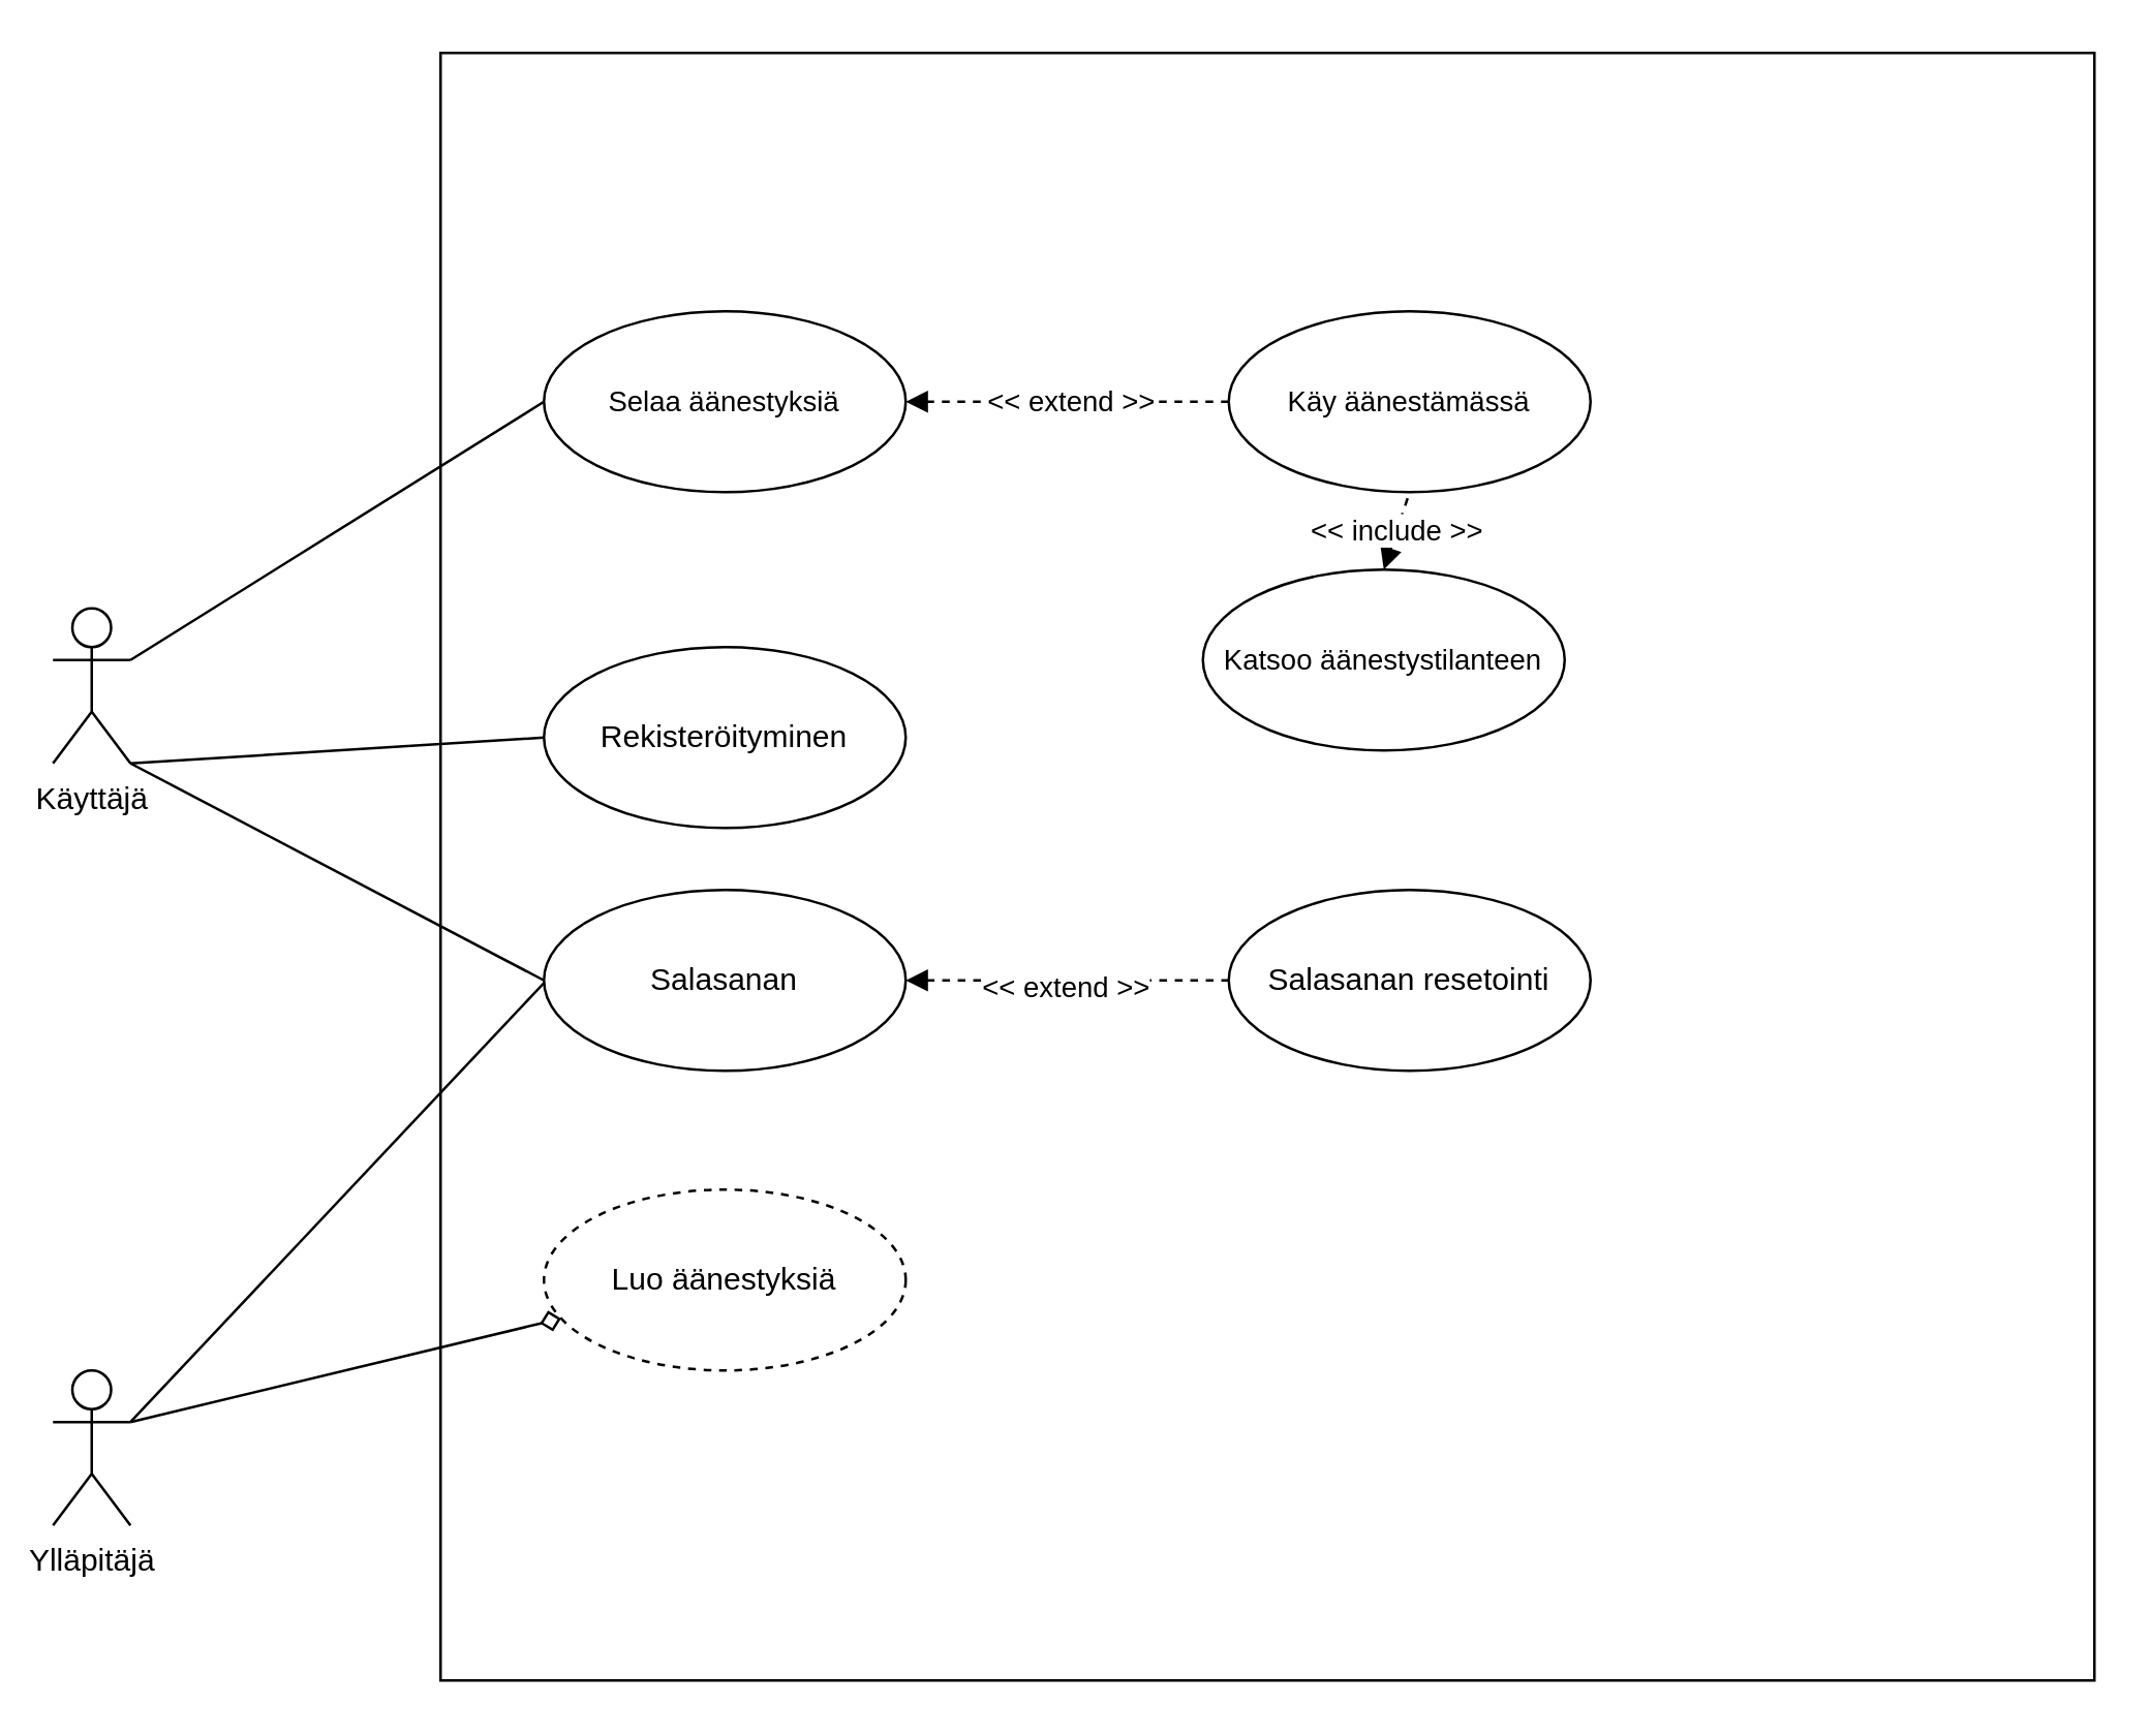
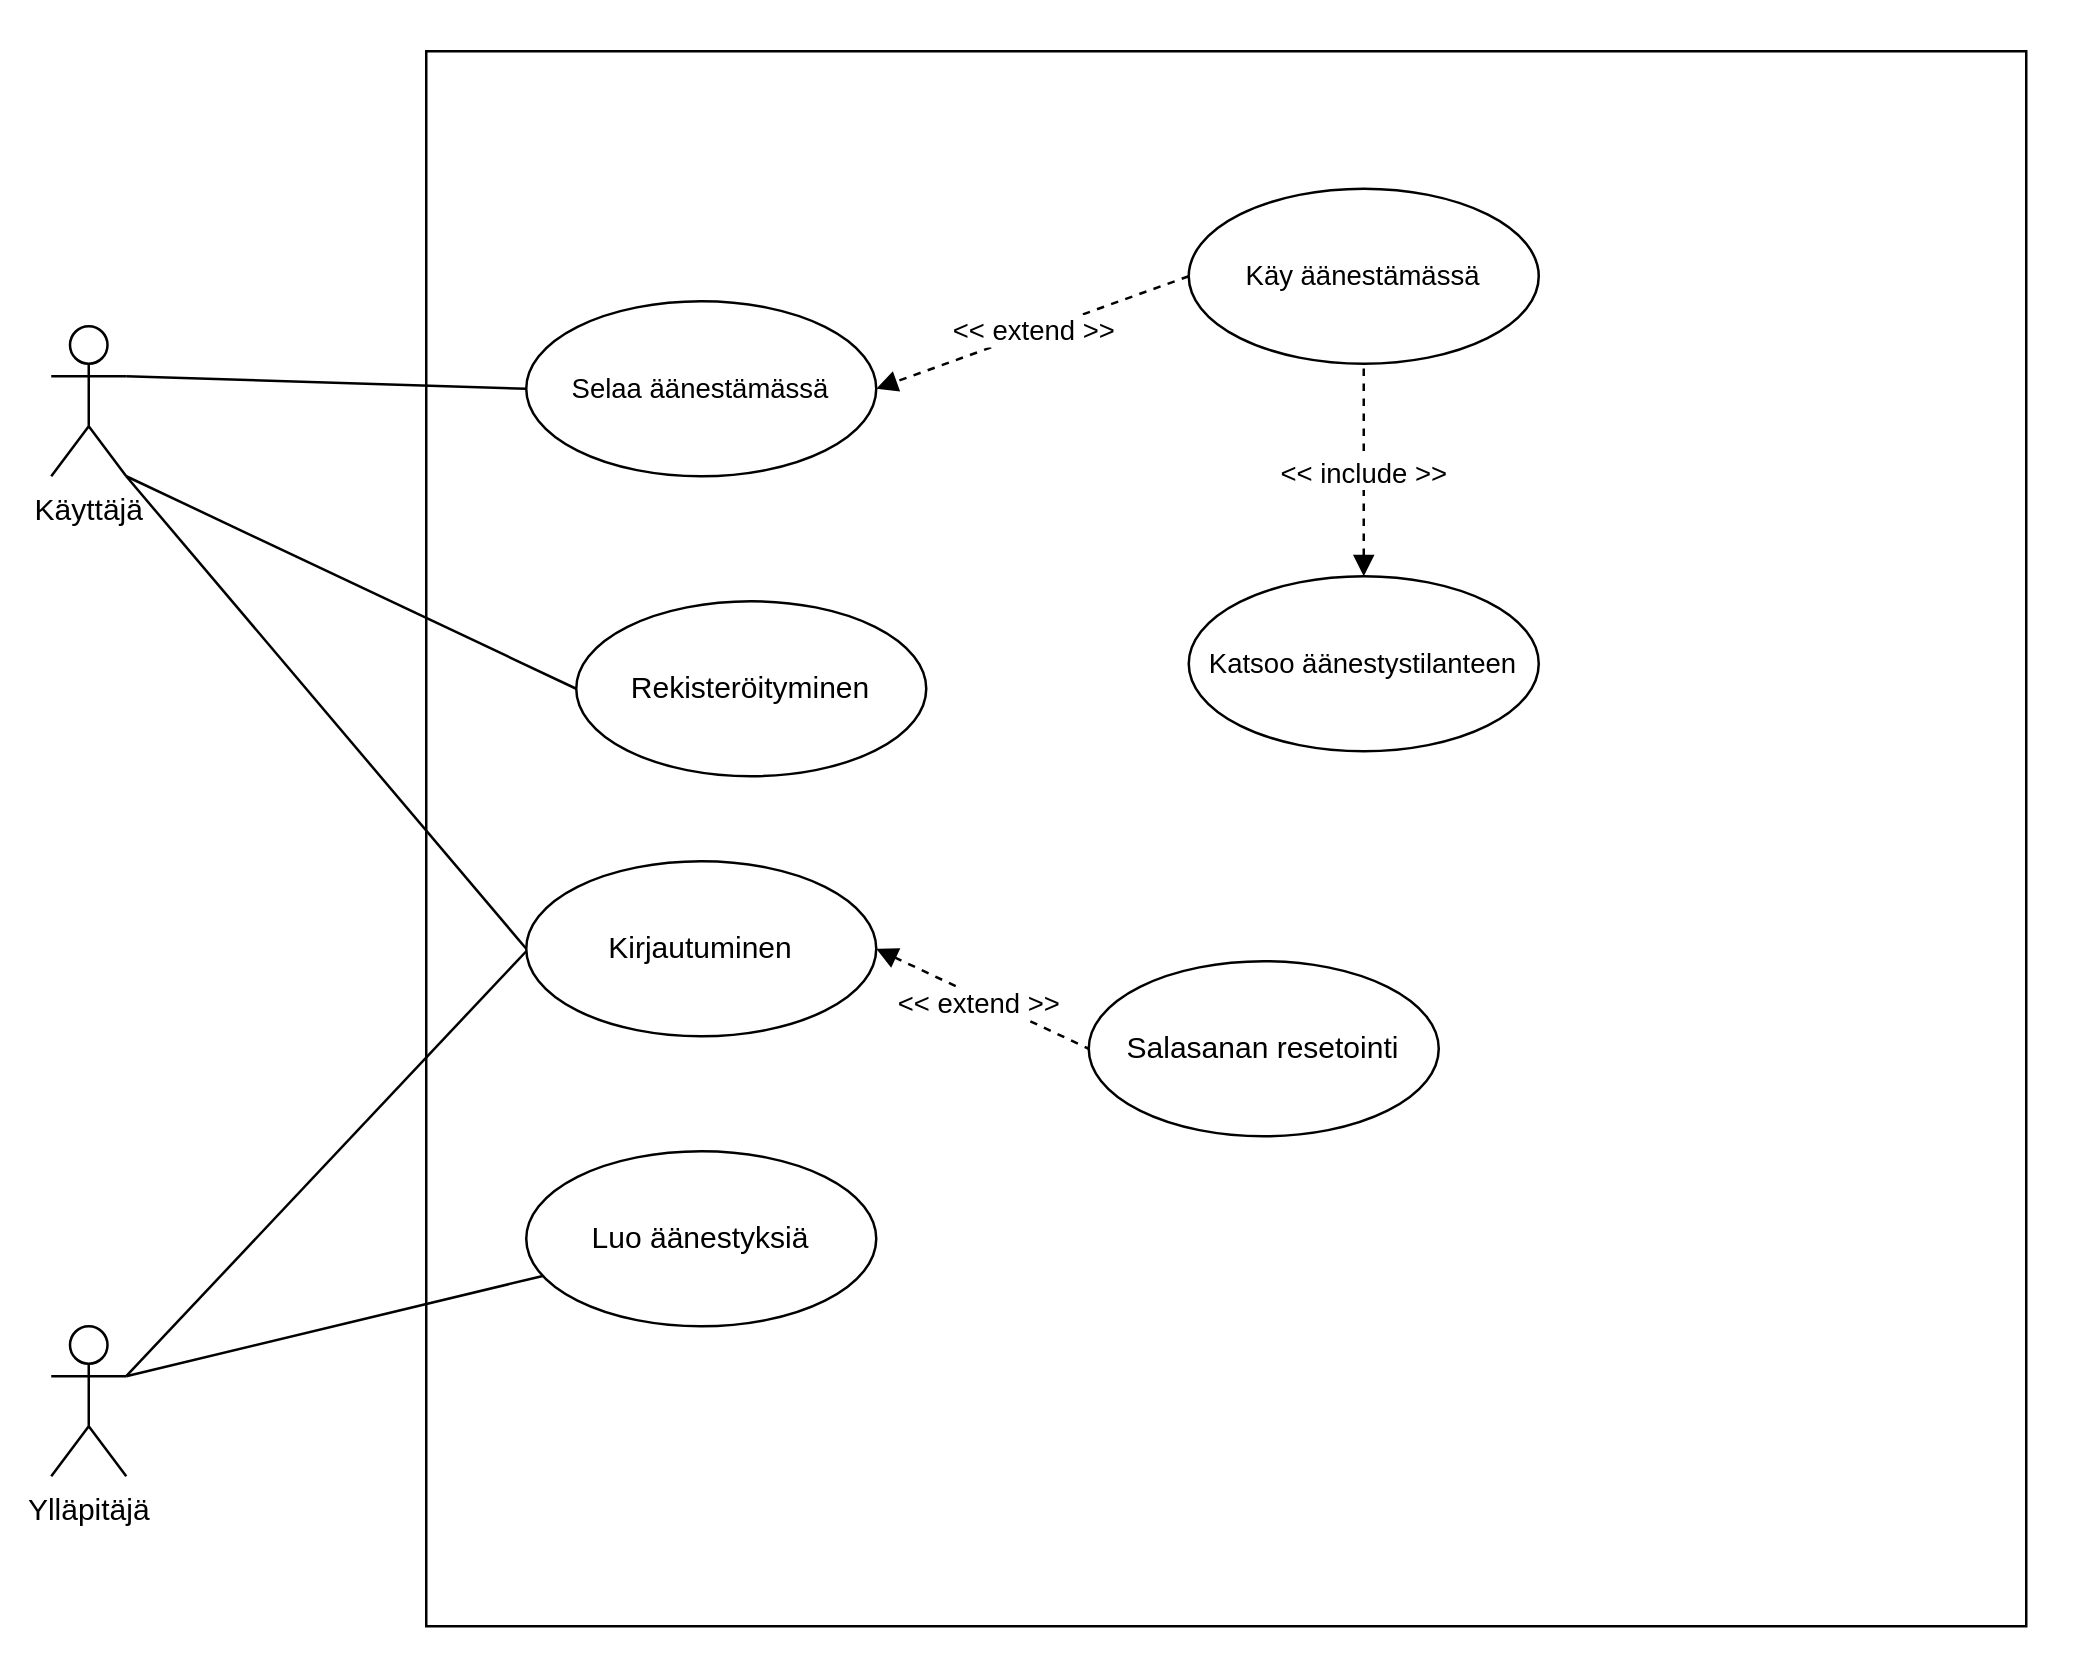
- <mxCell id="7" value="Selaa äänestyksiä" style="ellipse;whiteSpace=wrap;html=1;fontFamily=Helvetica;fontSize=11;fontColor=default;" parent="1" vertex="1"><mxGeometry x="210" y="120" width="140" height="70" as="geometry" /></mxCell>
+ <mxCell id="7" value="Selaa äänestämässä" style="ellipse;whiteSpace=wrap;html=1;fontFamily=Helvetica;fontSize=11;fontColor=default;" parent="1" vertex="1"><mxGeometry x="210" y="120" width="140" height="70" as="geometry" /></mxCell>
- <mxCell id="10" value="Käy äänestämässä" style="ellipse;whiteSpace=wrap;html=1;fontFamily=Helvetica;fontSize=11;fontColor=default;" parent="1" vertex="1"><mxGeometry x="475" y="120" width="140" height="70" as="geometry" /></mxCell>
+ <mxCell id="10" value="Käy äänestämässä" style="ellipse;whiteSpace=wrap;html=1;fontFamily=Helvetica;fontSize=11;fontColor=default;" parent="1" vertex="1"><mxGeometry x="475" y="75" width="140" height="70" as="geometry" /></mxCell>
- <mxCell id="13" value="Katsoo äänestystilanteen" style="ellipse;whiteSpace=wrap;html=1;fontFamily=Helvetica;fontSize=11;fontColor=default;" parent="1" vertex="1"><mxGeometry x="465" y="220" width="140" height="70" as="geometry" /></mxCell>
+ <mxCell id="13" value="Katsoo äänestystilanteen" style="ellipse;whiteSpace=wrap;html=1;fontFamily=Helvetica;fontSize=11;fontColor=default;" parent="1" vertex="1"><mxGeometry x="475" y="230" width="140" height="70" as="geometry" /></mxCell>
- <mxCell id="2" value="Käyttäjä" style="shape=umlActor;verticalLabelPosition=bottom;verticalAlign=top;html=1;outlineConnect=0;" parent="1" vertex="1"><mxGeometry x="20" y="235" width="30" height="60" as="geometry" /></mxCell>
+ <mxCell id="2" value="Käyttäjä" style="shape=umlActor;verticalLabelPosition=bottom;verticalAlign=top;html=1;outlineConnect=0;" parent="1" vertex="1"><mxGeometry x="20" y="130" width="30" height="60" as="geometry" /></mxCell>
- <mxCell id="14" value="Rekisteröityminen" style="ellipse;whiteSpace=wrap;html=1;" parent="1" vertex="1"><mxGeometry x="210" y="250" width="140" height="70" as="geometry" /></mxCell>
+ <mxCell id="14" value="Rekisteröityminen" style="ellipse;whiteSpace=wrap;html=1;" parent="1" vertex="1"><mxGeometry x="230" y="240" width="140" height="70" as="geometry" /></mxCell>
- <mxCell id="18" value="Salasanan" style="ellipse;whiteSpace=wrap;html=1;" parent="1" vertex="1"><mxGeometry x="210" y="344" width="140" height="70" as="geometry" /></mxCell>
+ <mxCell id="18" value="Kirjautuminen" style="ellipse;whiteSpace=wrap;html=1;" parent="1" vertex="1"><mxGeometry x="210" y="344" width="140" height="70" as="geometry" /></mxCell>
- <mxCell id="22" value="Salasanan resetointi" style="ellipse;whiteSpace=wrap;html=1;" parent="1" vertex="1"><mxGeometry x="475" y="344" width="140" height="70" as="geometry" /></mxCell>
+ <mxCell id="22" value="Salasanan resetointi" style="ellipse;whiteSpace=wrap;html=1;" parent="1" vertex="1"><mxGeometry x="435" y="384" width="140" height="70" as="geometry" /></mxCell>
- <mxCell id="5" value="Luo äänestyksiä" style="ellipse;whiteSpace=wrap;html=1;dashed=1;" parent="1" vertex="1"><mxGeometry x="210" y="460" width="140" height="70" as="geometry" /></mxCell>
+ <mxCell id="5" value="Luo äänestyksiä" style="ellipse;whiteSpace=wrap;html=1;" parent="1" vertex="1"><mxGeometry x="210" y="460" width="140" height="70" as="geometry" /></mxCell>
- <mxCell id="6" style="rounded=0;orthogonalLoop=1;jettySize=auto;html=1;exitX=1;exitY=0.333;exitDx=0;exitDy=0;exitPerimeter=0;endArrow=diamond;endFill=0;" parent="1" source="3" target="5" edge="1"><mxGeometry relative="1" as="geometry" /></mxCell>
+ <mxCell id="6" style="rounded=0;orthogonalLoop=1;jettySize=auto;html=1;exitX=1;exitY=0.333;exitDx=0;exitDy=0;exitPerimeter=0;endArrow=none;endFill=0;" parent="1" source="3" target="5" edge="1"><mxGeometry relative="1" as="geometry" /></mxCell>
